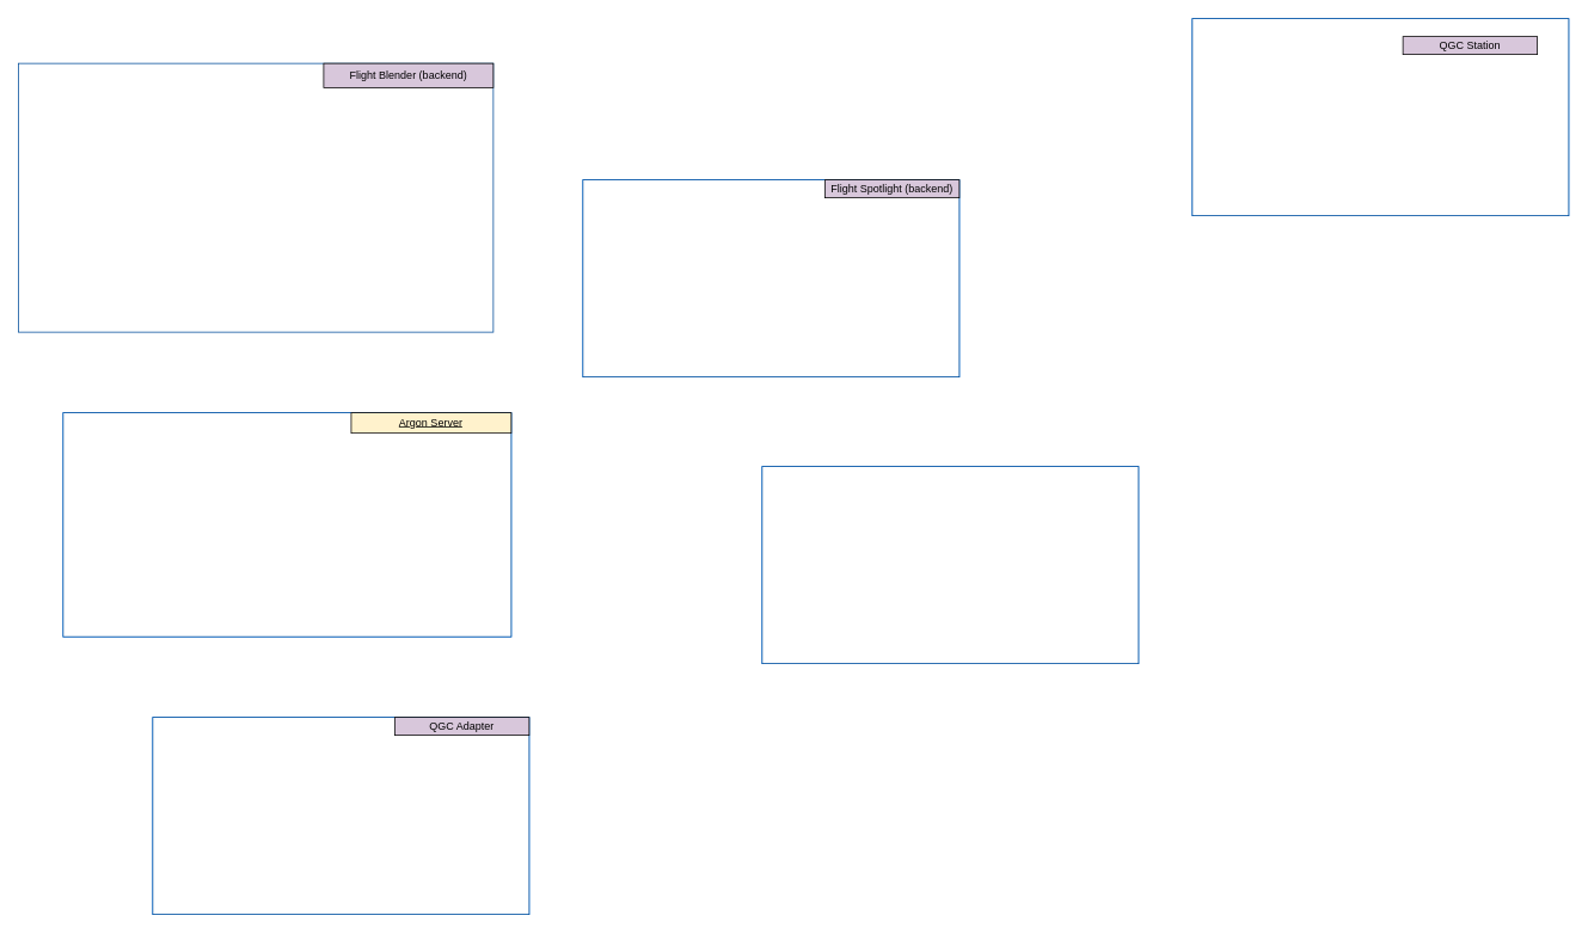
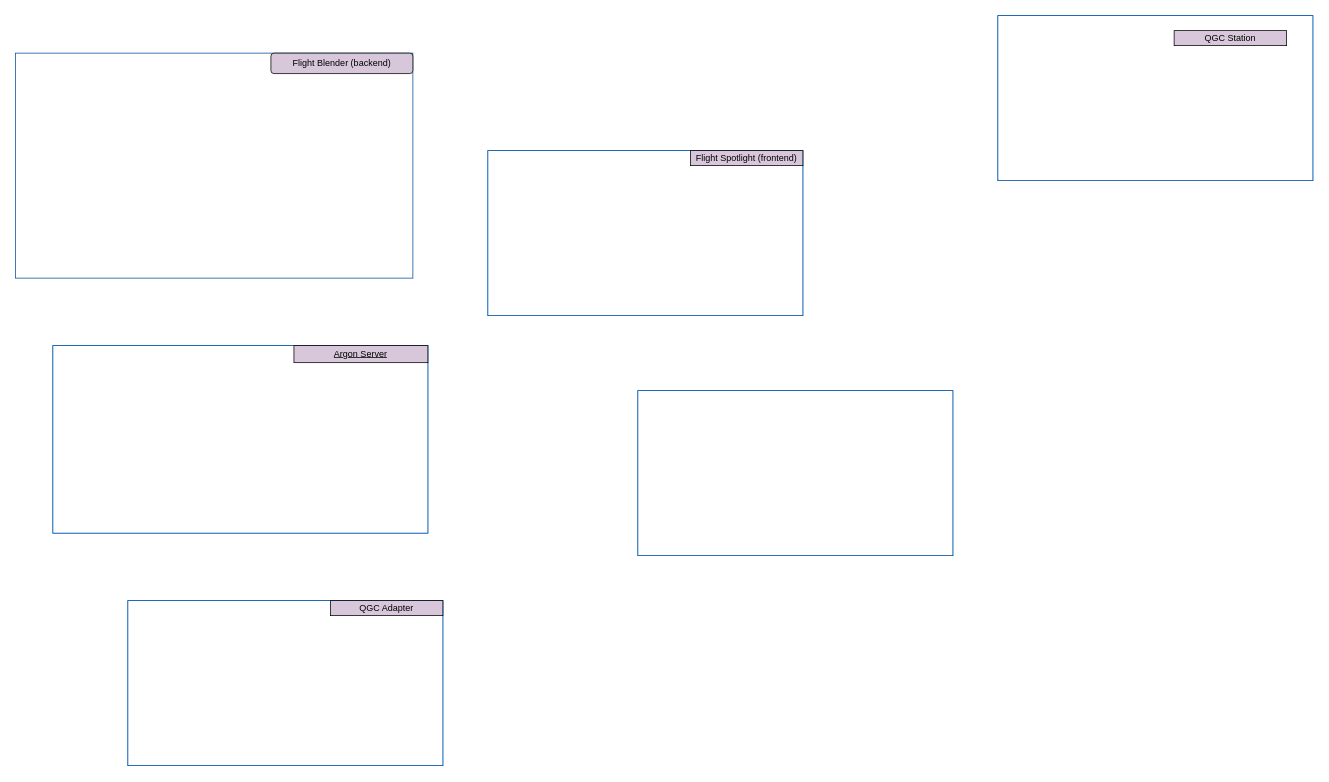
- <mxCell id="7" value="Flight Blender (backend)" style="rounded=0;whiteSpace=wrap;html=1;container=0;fillColor=#D8C7DB;" vertex="1" parent="1"><mxGeometry x="360.714" y="70" width="189.286" height="27.273" as="geometry" /></mxCell>
+ <mxCell id="7" value="Flight Blender (backend)" style="whiteSpace=wrap;html=1;container=0;fillColor=#D8C7DB;rounded=1;" vertex="1" parent="1"><mxGeometry x="360.714" y="70" width="189.286" height="27.273" as="geometry" /></mxCell>
- <mxCell id="12" value="Flight Spotlight (backend)" style="rounded=0;whiteSpace=wrap;html=1;container=0;fillColor=#D8C7DB;" vertex="1" parent="1"><mxGeometry x="920" y="200" width="150" height="20" as="geometry" /></mxCell>
+ <mxCell id="12" value="Flight Spotlight (frontend)" style="rounded=0;whiteSpace=wrap;html=1;container=0;fillColor=#D8C7DB;" vertex="1" parent="1"><mxGeometry x="920" y="200" width="150" height="20" as="geometry" /></mxCell>
- <mxCell id="10" value="Argon Server" style="rounded=0;whiteSpace=wrap;html=1;container=0;fontStyle=4;fillColor=#fff2cc;" vertex="1" parent="1"><mxGeometry x="391.429" y="460" width="178.571" height="22.727" as="geometry" /></mxCell>
+ <mxCell id="10" value="Argon Server" style="rounded=0;whiteSpace=wrap;html=1;container=0;fontStyle=4;fillColor=#D8C7DB;" vertex="1" parent="1"><mxGeometry x="391.429" y="460" width="178.571" height="22.727" as="geometry" /></mxCell>
